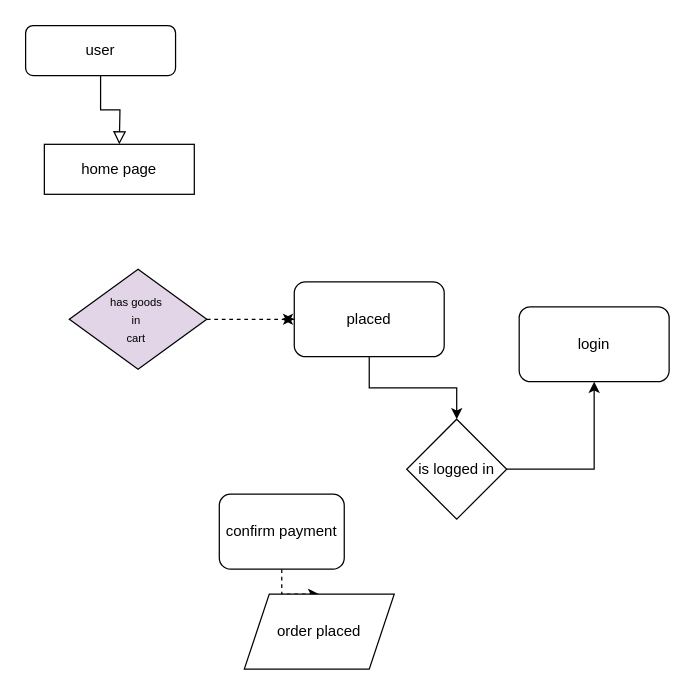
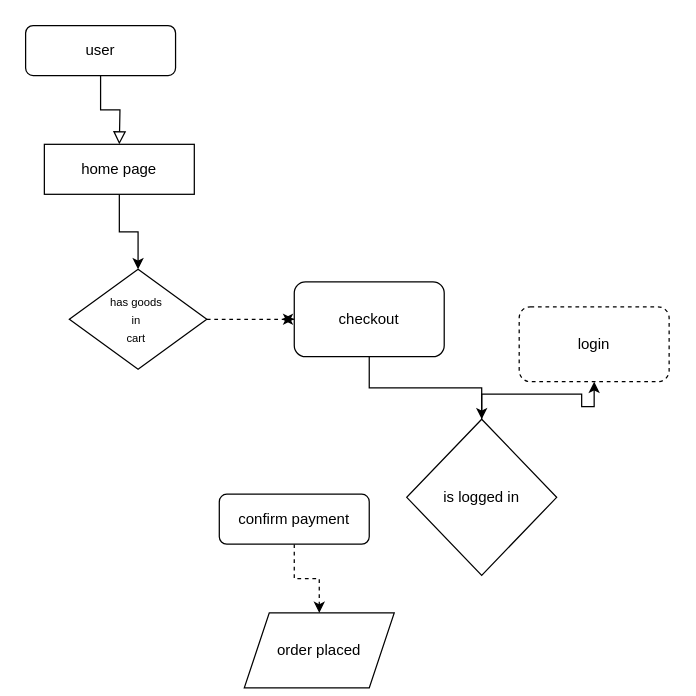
+ <mxCell id="4" style="edgeStyle=orthogonalEdgeStyle;rounded=0;orthogonalLoop=1;jettySize=auto;html=1;entryX=0.5;entryY=0;entryDx=0;entryDy=0;" edge="1" parent="1" source="5" target="7"><mxGeometry relative="1" as="geometry" /></mxCell>
- <mxCell id="7" value="&lt;font style=&quot;font-size: 9px;&quot;&gt;has goods&amp;nbsp;&lt;br&gt;in&amp;nbsp;&lt;br&gt;cart&amp;nbsp;&lt;/font&gt;" style="rhombus;whiteSpace=wrap;html=1;fillColor=#e1d5e7;" vertex="1" parent="1"><mxGeometry x="55" y="215" width="110" height="80" as="geometry" /></mxCell>
+ <mxCell id="7" value="&lt;font style=&quot;font-size: 9px;&quot;&gt;has goods&amp;nbsp;&lt;br&gt;in&amp;nbsp;&lt;br&gt;cart&amp;nbsp;&lt;/font&gt;" style="rhombus;whiteSpace=wrap;html=1;" vertex="1" parent="1"><mxGeometry x="55" y="215" width="110" height="80" as="geometry" /></mxCell>
- <mxCell id="10" value="placed" style="rounded=1;whiteSpace=wrap;html=1;" vertex="1" parent="1"><mxGeometry x="235" y="225" width="120" height="60" as="geometry" /></mxCell>
+ <mxCell id="10" value="checkout" style="rounded=1;whiteSpace=wrap;html=1;" vertex="1" parent="1"><mxGeometry x="235" y="225" width="120" height="60" as="geometry" /></mxCell>
- <mxCell id="13" value="login" style="rounded=1;whiteSpace=wrap;html=1;" vertex="1" parent="1"><mxGeometry x="415" y="245" width="120" height="60" as="geometry" /></mxCell>
+ <mxCell id="13" value="login" style="rounded=1;whiteSpace=wrap;html=1;dashed=1;" vertex="1" parent="1"><mxGeometry x="415" y="245" width="120" height="60" as="geometry" /></mxCell>
- <mxCell id="12" value="is logged in" style="rhombus;whiteSpace=wrap;html=1;" vertex="1" parent="1"><mxGeometry x="325" y="335" width="80" height="80" as="geometry" /></mxCell>
+ <mxCell id="12" value="is logged in" style="rhombus;whiteSpace=wrap;html=1;" vertex="1" parent="1"><mxGeometry x="325" y="335" width="120" height="125" as="geometry" /></mxCell>
- <mxCell id="15" value="confirm payment" style="rounded=1;whiteSpace=wrap;html=1;" vertex="1" parent="1"><mxGeometry x="175" y="395" width="100" height="60" as="geometry" /></mxCell>
+ <mxCell id="15" value="confirm payment" style="rounded=1;whiteSpace=wrap;html=1;" vertex="1" parent="1"><mxGeometry x="175" y="395" width="120" height="40" as="geometry" /></mxCell>
- <mxCell id="16" value="order placed" style="shape=parallelogram;perimeter=parallelogramPerimeter;whiteSpace=wrap;html=1;fixedSize=1;" vertex="1" parent="1"><mxGeometry x="195" y="475" width="120" height="60" as="geometry" /></mxCell>
+ <mxCell id="16" value="order placed" style="shape=parallelogram;perimeter=parallelogramPerimeter;whiteSpace=wrap;html=1;fixedSize=1;" vertex="1" parent="1"><mxGeometry x="195" y="490" width="120" height="60" as="geometry" /></mxCell>
